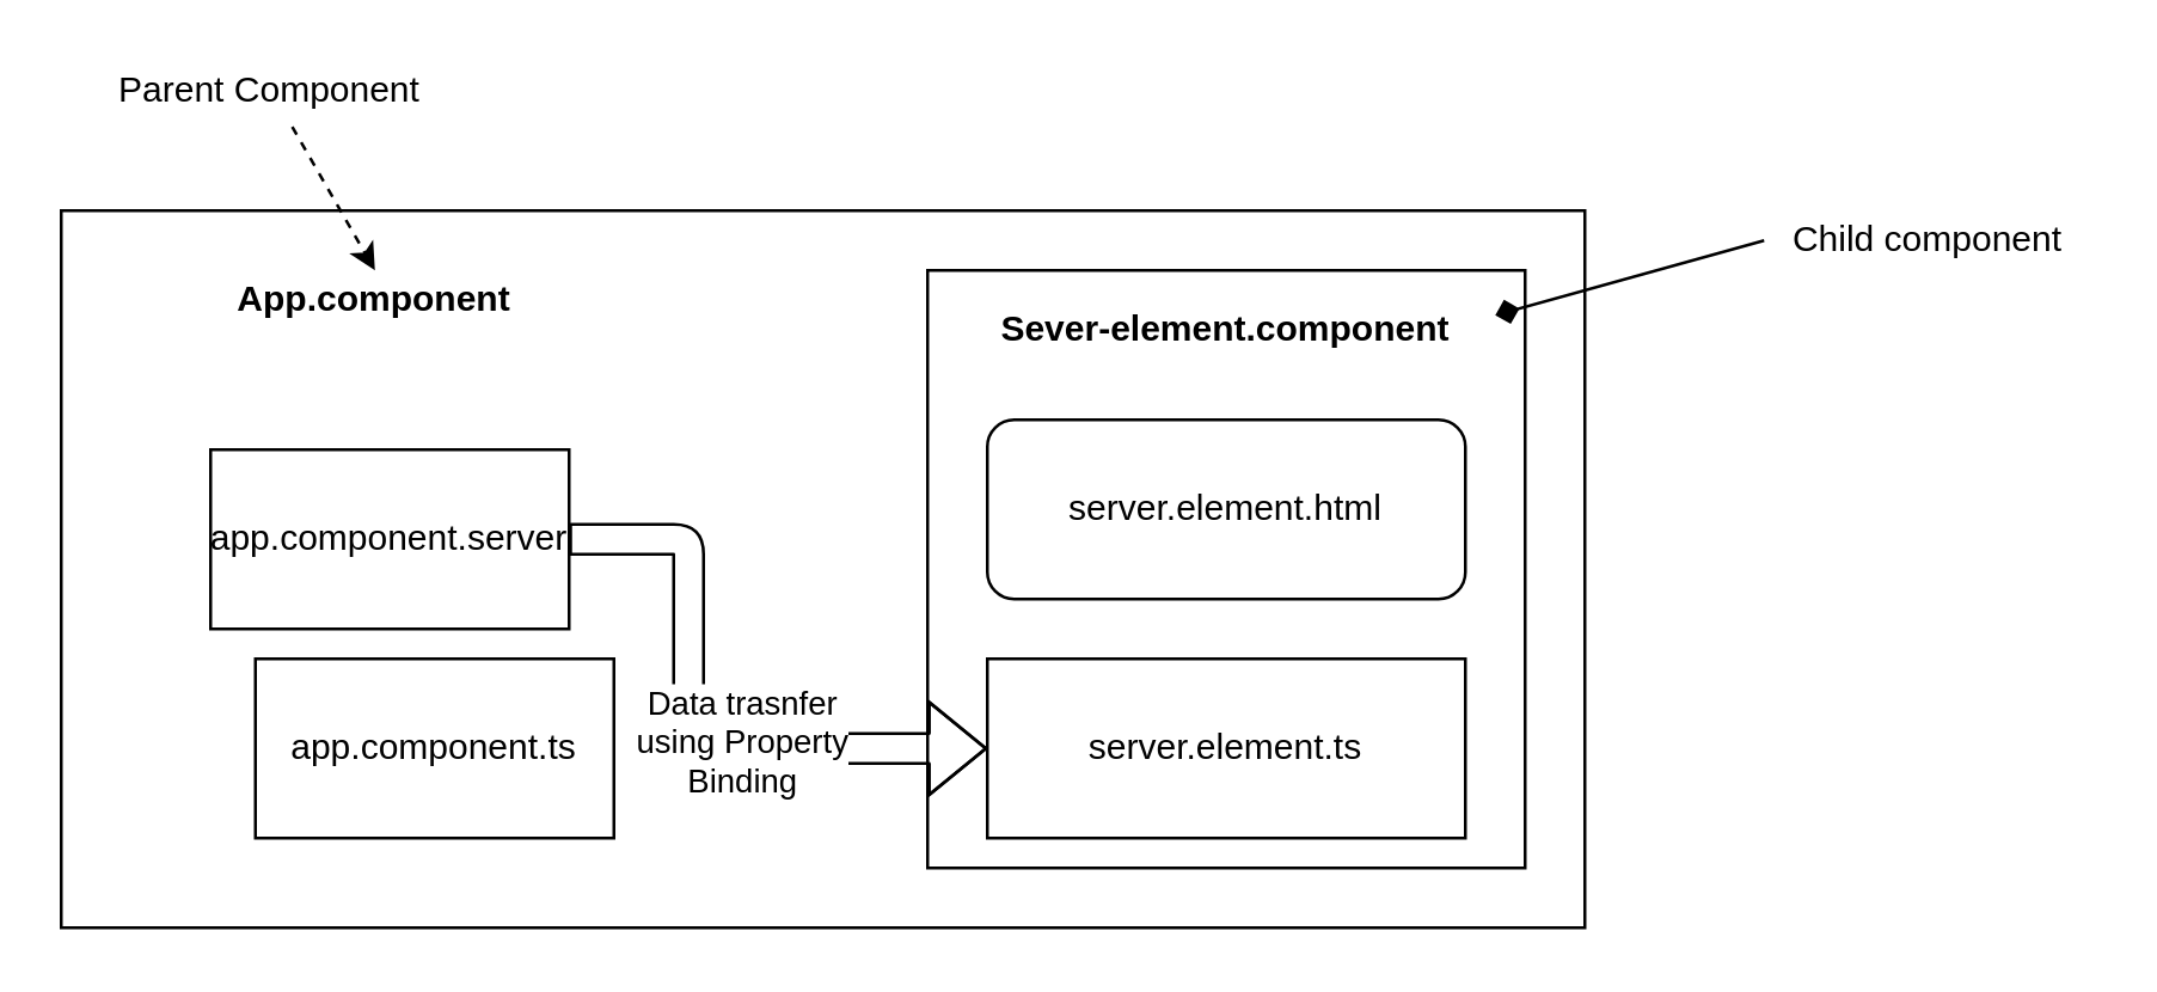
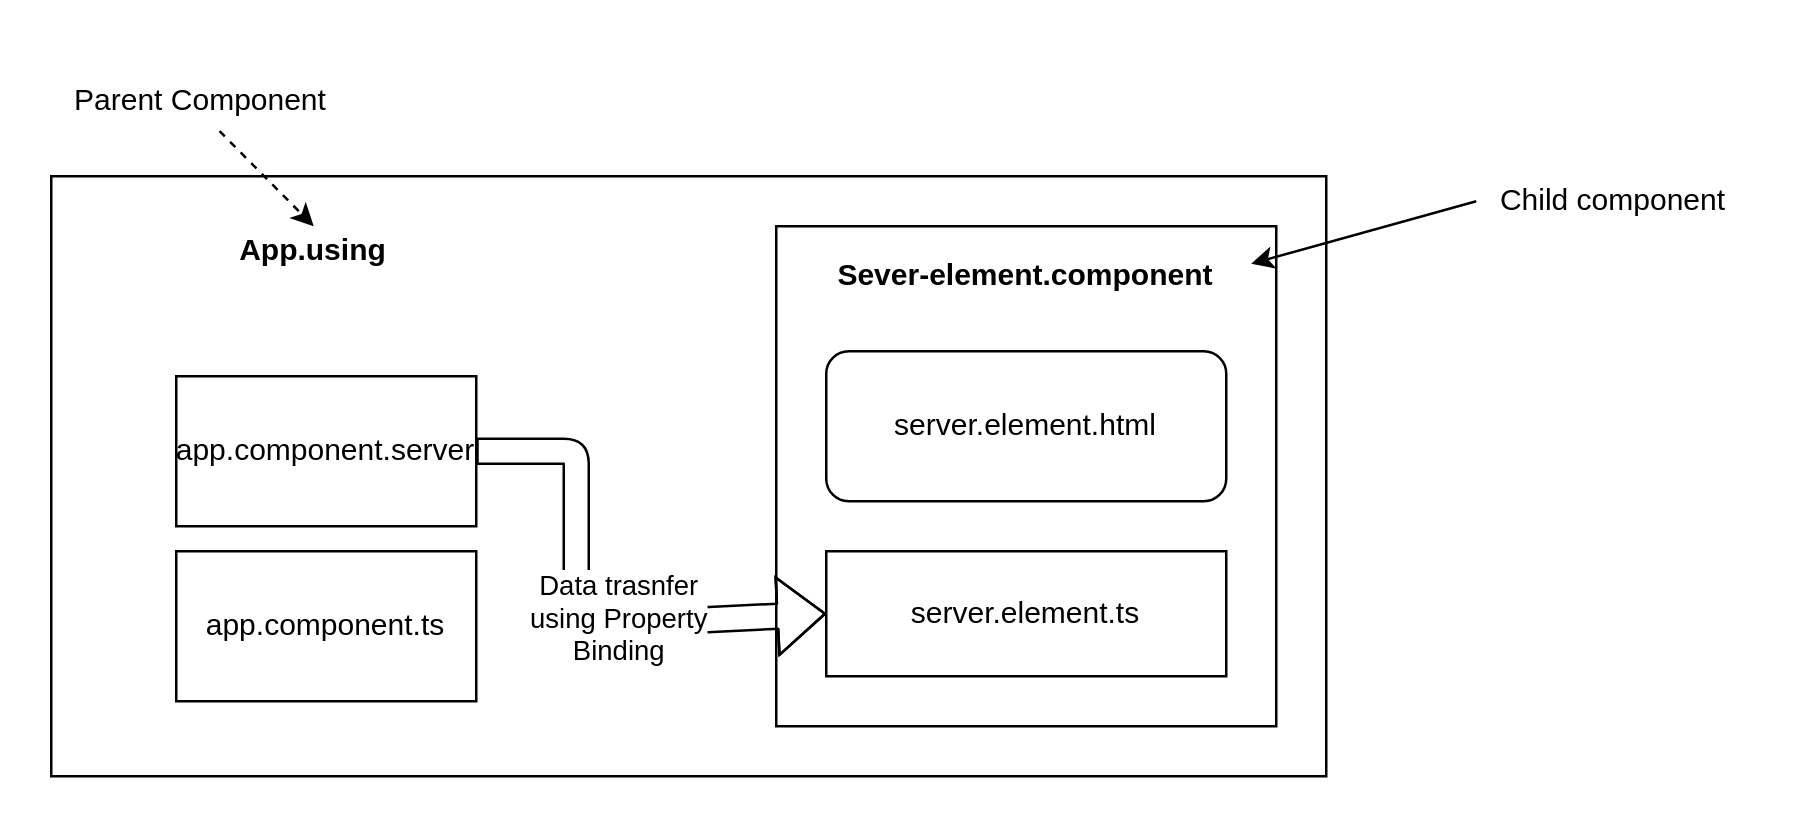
- <mxCell id="11" value="Parent Component" style="text;html=1;strokeColor=none;fillColor=none;align=center;verticalAlign=middle;whiteSpace=wrap;rounded=0;" vertex="1" parent="1"><mxGeometry x="30" y="20" width="120" height="20" as="geometry" /></mxCell>
+ <mxCell id="11" value="Parent Component" style="text;html=1;strokeColor=none;fillColor=none;align=center;verticalAlign=middle;whiteSpace=wrap;rounded=0;" vertex="1" parent="1"><mxGeometry x="20" y="30" width="120" height="20" as="geometry" /></mxCell>
- <mxCell id="10" value="&lt;b&gt;App.component&lt;/b&gt;" style="text;html=1;strokeColor=none;fillColor=none;align=center;verticalAlign=middle;whiteSpace=wrap;rounded=0;" vertex="1" parent="1"><mxGeometry x="70" y="90" width="110" height="20" as="geometry" /></mxCell>
+ <mxCell id="10" value="&lt;b&gt;App.using&lt;/b&gt;" style="text;html=1;strokeColor=none;fillColor=none;align=center;verticalAlign=middle;whiteSpace=wrap;rounded=0;" vertex="1" parent="1"><mxGeometry x="70" y="90" width="110" height="20" as="geometry" /></mxCell>
- <mxCell id="14" value="" style="endArrow=diamond;html=1;entryX=1;entryY=0.25;entryDx=0;entryDy=0;exitX=0;exitY=0.5;exitDx=0;exitDy=0;" edge="1" parent="1" source="12" target="9"><mxGeometry width="50" height="50" relative="1" as="geometry"><mxPoint x="300" y="140" as="sourcePoint" /><mxPoint x="350" y="90" as="targetPoint" /></mxGeometry></mxCell>
+ <mxCell id="14" value="" style="endArrow=classic;html=1;entryX=1;entryY=0.25;entryDx=0;entryDy=0;exitX=0;exitY=0.5;exitDx=0;exitDy=0;" edge="1" parent="1" source="12" target="9"><mxGeometry width="50" height="50" relative="1" as="geometry"><mxPoint x="300" y="140" as="sourcePoint" /><mxPoint x="350" y="90" as="targetPoint" /></mxGeometry></mxCell>
- <mxCell id="4" value="app.component.ts" style="rounded=0;whiteSpace=wrap;html=1;" vertex="1" parent="1"><mxGeometry x="85" y="220" width="120" height="60" as="geometry" /></mxCell>
+ <mxCell id="4" value="app.component.ts" style="rounded=0;whiteSpace=wrap;html=1;" vertex="1" parent="1"><mxGeometry x="70" y="220" width="120" height="60" as="geometry" /></mxCell>
- <mxCell id="8" value="server.element.ts" style="rounded=0;whiteSpace=wrap;html=1;" vertex="1" parent="5"><mxGeometry x="20" y="130" width="160" height="60" as="geometry" /></mxCell>
+ <mxCell id="8" value="server.element.ts" style="rounded=0;whiteSpace=wrap;html=1;" vertex="1" parent="5"><mxGeometry x="20" y="130" width="160" height="50" as="geometry" /></mxCell>
